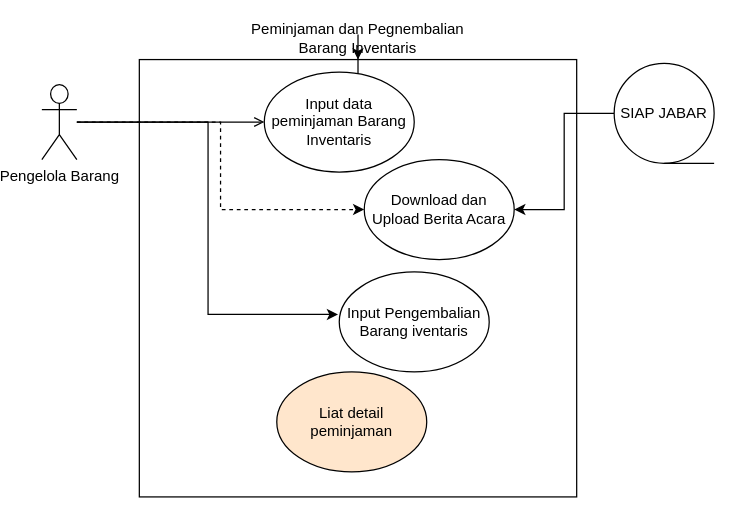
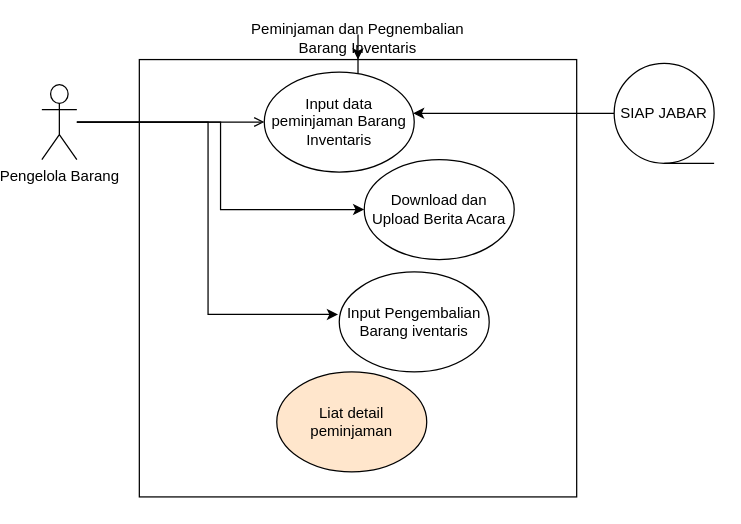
- <mxCell id="13" style="edgeStyle=orthogonalEdgeStyle;rounded=0;orthogonalLoop=1;jettySize=auto;html=1;" edge="1" parent="1" source="14" target="10"><mxGeometry relative="1" as="geometry" /></mxCell>
+ <mxCell id="13" style="edgeStyle=orthogonalEdgeStyle;rounded=0;orthogonalLoop=1;jettySize=auto;html=1;entryX=0.992;entryY=0.413;entryDx=0;entryDy=0;entryPerimeter=0;" edge="1" parent="1" source="14" target="9"><mxGeometry relative="1" as="geometry" /></mxCell>
- <mxCell id="4" style="edgeStyle=orthogonalEdgeStyle;rounded=0;orthogonalLoop=1;jettySize=auto;html=1;dashed=1;" edge="1" parent="1" source="6" target="10"><mxGeometry relative="1" as="geometry" /></mxCell>
+ <mxCell id="4" style="edgeStyle=orthogonalEdgeStyle;rounded=0;orthogonalLoop=1;jettySize=auto;html=1;" edge="1" parent="1" source="6" target="10"><mxGeometry relative="1" as="geometry" /></mxCell>
